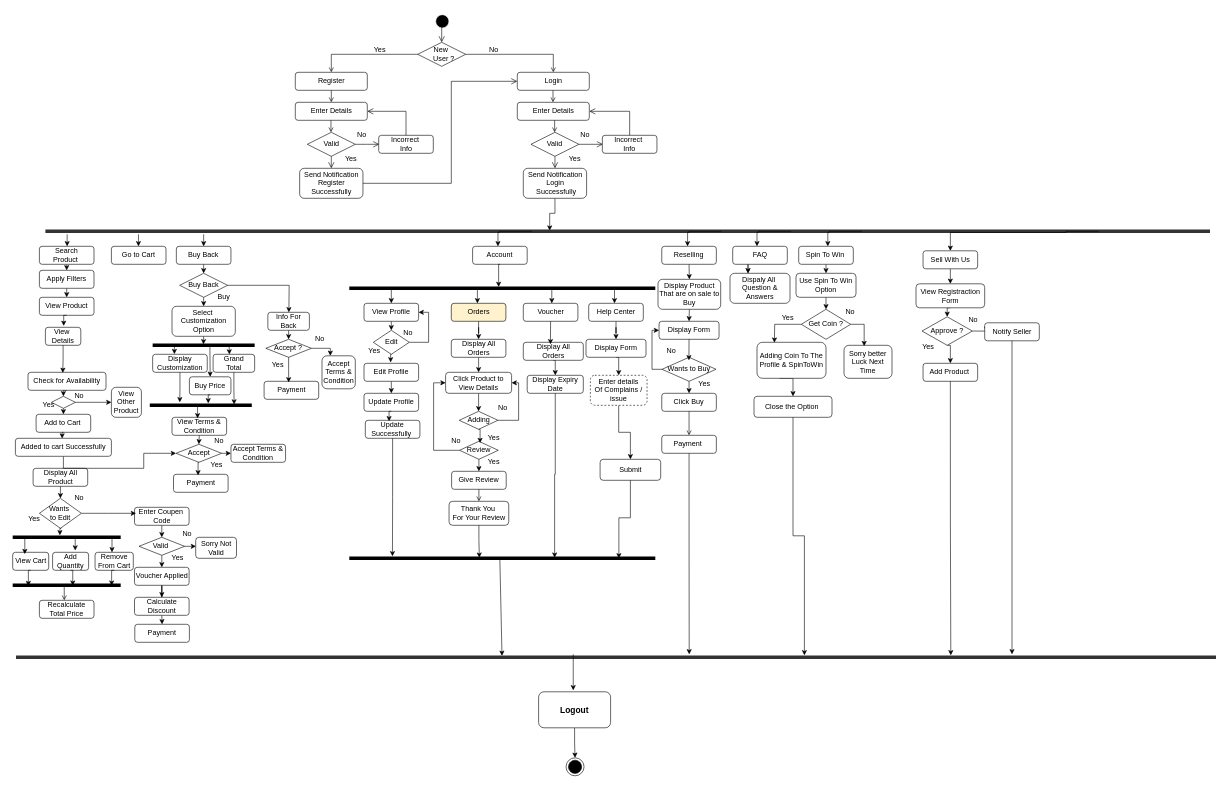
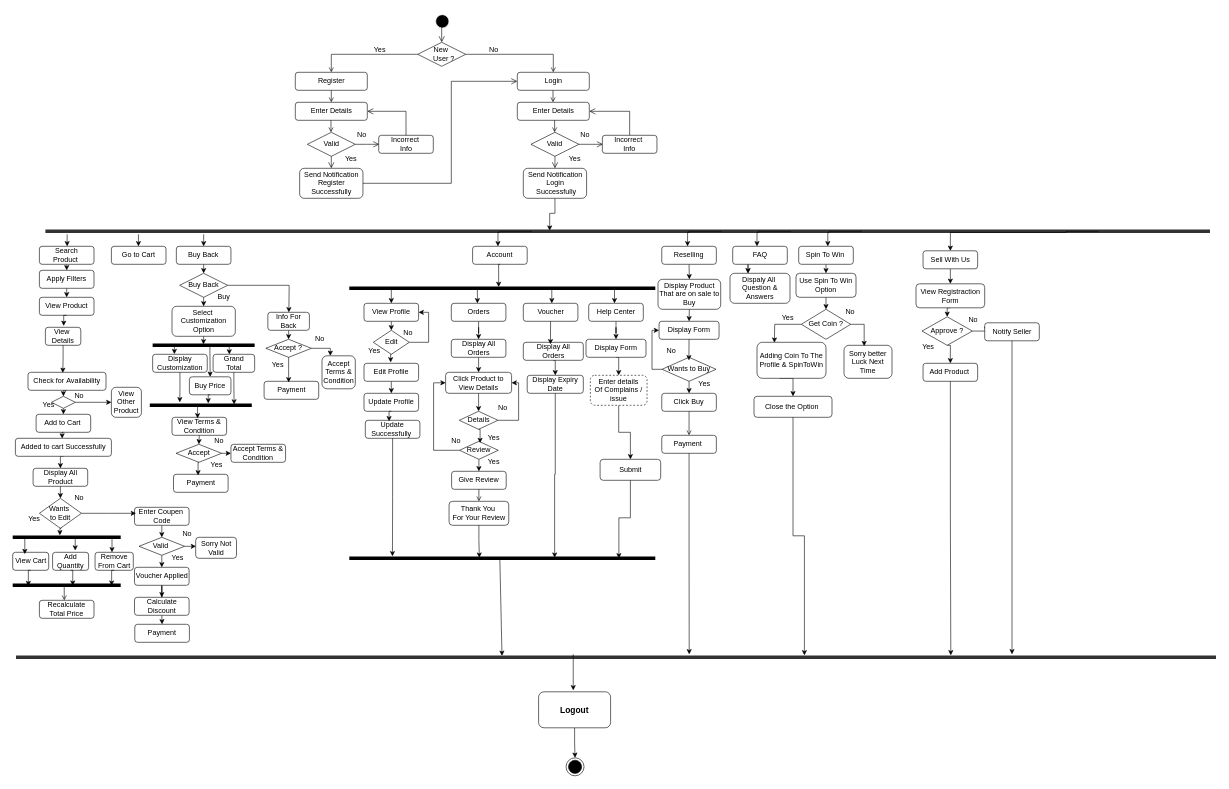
- <mxCell id="104" value="Orders" style="rounded=1;whiteSpace=wrap;html=1;fillColor=#fff2cc;" parent="1" vertex="1"><mxGeometry x="751.5" y="505" width="91" height="30" as="geometry" /></mxCell>
+ <mxCell id="104" value="Orders" style="rounded=1;whiteSpace=wrap;html=1;" parent="1" vertex="1"><mxGeometry x="751.5" y="505" width="91" height="30" as="geometry" /></mxCell>
- <mxCell id="122" value="Adding" style="rhombus;whiteSpace=wrap;html=1;" parent="1" vertex="1"><mxGeometry x="764.75" y="685" width="64.5" height="30" as="geometry" /></mxCell>
+ <mxCell id="122" value="Details" style="rhombus;whiteSpace=wrap;html=1;" parent="1" vertex="1"><mxGeometry x="764.75" y="685" width="64.5" height="30" as="geometry" /></mxCell>
- <mxCell id="44" style="edgeStyle=orthogonalEdgeStyle;rounded=0;orthogonalLoop=1;jettySize=auto;html=1;exitX=0.5;exitY=1;exitDx=0;exitDy=0;" parent="1" source="45" target="94" edge="1"><mxGeometry relative="1" as="geometry" /></mxCell>
+ <mxCell id="44" style="edgeStyle=orthogonalEdgeStyle;rounded=0;orthogonalLoop=1;jettySize=auto;html=1;exitX=0.5;exitY=1;exitDx=0;exitDy=0;entryX=0.5;entryY=0;entryDx=0;entryDy=0;" parent="1" source="45" target="41" edge="1"><mxGeometry relative="1" as="geometry" /></mxCell>
